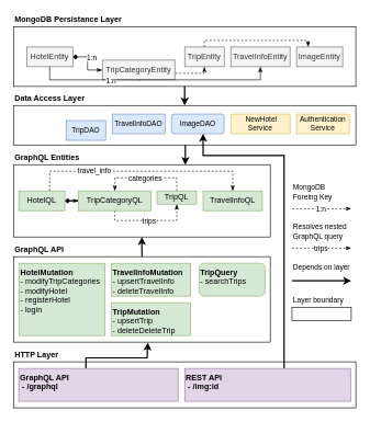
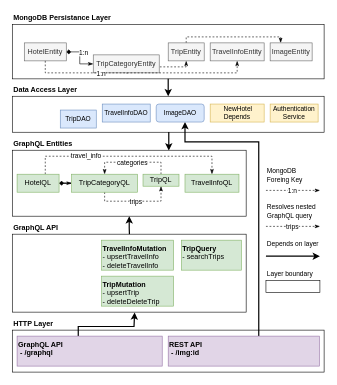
- <mxCell id="17" style="edgeStyle=orthogonalEdgeStyle;rounded=0;orthogonalLoop=1;jettySize=auto;html=1;startArrow=none;startFill=0;endArrow=classicThin;endFill=1;exitX=0.5;exitY=1;exitDx=0;exitDy=0;dashed=0;" parent="1" source="8" target="15" edge="1"><mxGeometry relative="1" as="geometry"><mxPoint x="225" y="111" as="sourcePoint" /><mxPoint x="320" y="111" as="targetPoint" /><Array as="points"><mxPoint x="75" y="121" /><mxPoint x="395" y="121" /></Array></mxGeometry></mxCell>
+ <mxCell id="17" style="edgeStyle=orthogonalEdgeStyle;rounded=0;orthogonalLoop=1;jettySize=auto;html=1;startArrow=none;startFill=0;endArrow=classicThin;endFill=1;exitX=0.5;exitY=1;exitDx=0;exitDy=0;dashed=1;" parent="1" source="8" target="15" edge="1"><mxGeometry relative="1" as="geometry"><mxPoint x="225" y="111" as="sourcePoint" /><mxPoint x="320" y="111" as="targetPoint" /><Array as="points"><mxPoint x="75" y="121" /><mxPoint x="395" y="121" /></Array></mxGeometry></mxCell>
- <mxCell id="59" value="&amp;nbsp;NewHotel&lt;br&gt;Service" style="rounded=0;whiteSpace=wrap;html=1;labelBackgroundColor=none;fontSize=11;fillColor=#fff2cc;strokeColor=#d6b656;" parent="1" vertex="1"><mxGeometry x="350" y="173" width="90" height="30" as="geometry" /></mxCell>
+ <mxCell id="59" value="&amp;nbsp;NewHotel&lt;br&gt;Depends" style="rounded=0;whiteSpace=wrap;html=1;labelBackgroundColor=none;fontSize=11;fillColor=#fff2cc;strokeColor=#d6b656;" parent="1" vertex="1"><mxGeometry x="350" y="173" width="90" height="30" as="geometry" /></mxCell>
- <mxCell id="41" value="&lt;b&gt;TripQuery&lt;br&gt;&lt;/b&gt;- searchTrips" style="whiteSpace=wrap;html=1;fillColor=#d5e8d4;strokeColor=#82b366;align=left;verticalAlign=top;rounded=1;" parent="1" vertex="1"><mxGeometry x="302" y="400" width="100" height="50" as="geometry" /></mxCell>
+ <mxCell id="41" value="&lt;b&gt;TripQuery&lt;br&gt;&lt;/b&gt;- searchTrips" style="rounded=0;whiteSpace=wrap;html=1;fillColor=#d5e8d4;strokeColor=#82b366;align=left;verticalAlign=top;" parent="1" vertex="1"><mxGeometry x="302" y="400" width="100" height="50" as="geometry" /></mxCell>
- <mxCell id="38" value="&lt;b&gt;HotelMutation&lt;/b&gt;&lt;br&gt;&lt;div&gt;&lt;span&gt;- modifyTripCategories&lt;/span&gt;&lt;/div&gt;&lt;div&gt;&lt;span&gt;- modifyHotel&lt;/span&gt;&lt;/div&gt;&lt;div&gt;&lt;span&gt;- registerHotel&lt;/span&gt;&lt;/div&gt;&lt;div&gt;&lt;span&gt;- login&lt;/span&gt;&lt;/div&gt;" style="rounded=0;whiteSpace=wrap;html=1;fillColor=#d5e8d4;strokeColor=#82b366;align=left;verticalAlign=top;" parent="1" vertex="1"><mxGeometry x="29" y="400" width="130" height="110" as="geometry" /></mxCell>
